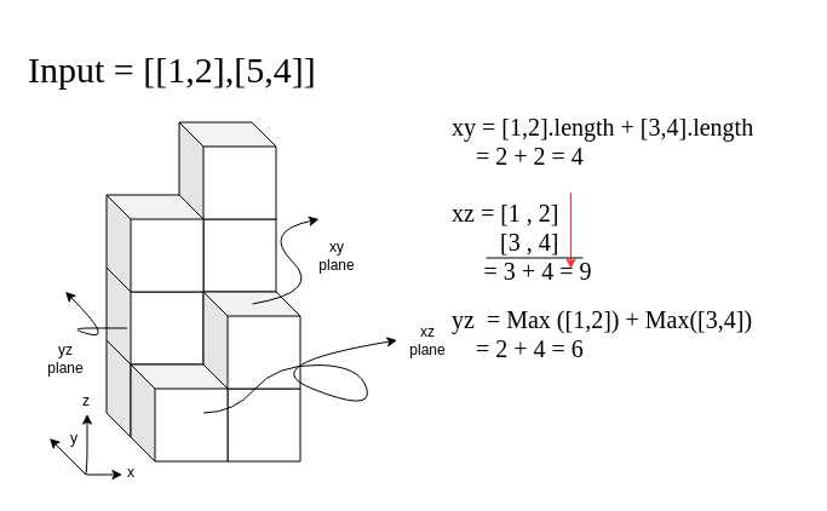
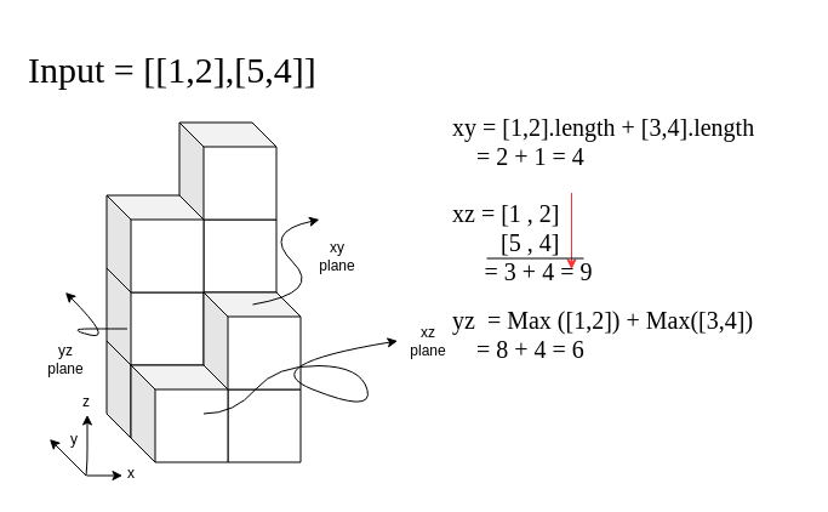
- <mxCell id="31" value="xy = [1,2].length + [3,4].length&lt;br&gt;&amp;nbsp; &amp;nbsp; = 2 + 2 = 4" style="text;html=1;strokeColor=none;fillColor=none;align=left;verticalAlign=middle;whiteSpace=wrap;rounded=0;shadow=0;comic=0;fontFamily=Times New Roman;fontSize=20;" vertex="1" parent="2"><mxGeometry x="350.0" y="80" width="290" height="30" as="geometry" /></mxCell>
+ <mxCell id="31" value="xy = [1,2].length + [3,4].length&lt;br&gt;&amp;nbsp; &amp;nbsp; = 2 + 1 = 4" style="text;html=1;strokeColor=none;fillColor=none;align=left;verticalAlign=middle;whiteSpace=wrap;rounded=0;shadow=0;comic=0;fontFamily=Times New Roman;fontSize=20;" vertex="1" parent="2"><mxGeometry x="350.0" y="80" width="290" height="30" as="geometry" /></mxCell>
- <mxCell id="33" value="xz = [1 , 2]&lt;br&gt;&amp;nbsp; &amp;nbsp; &amp;nbsp; &amp;nbsp; [3 , 4]" style="text;html=1;strokeColor=none;fillColor=none;align=left;verticalAlign=middle;whiteSpace=wrap;rounded=0;shadow=0;comic=0;fontFamily=Times New Roman;fontSize=20;" vertex="1" parent="32"><mxGeometry x="-0.5" y="13" width="290" height="30" as="geometry" /></mxCell>
+ <mxCell id="33" value="xz = [1 , 2]&lt;br&gt;&amp;nbsp; &amp;nbsp; &amp;nbsp; &amp;nbsp; [5 , 4]" style="text;html=1;strokeColor=none;fillColor=none;align=left;verticalAlign=middle;whiteSpace=wrap;rounded=0;shadow=0;comic=0;fontFamily=Times New Roman;fontSize=20;" vertex="1" parent="32"><mxGeometry x="-0.5" y="13" width="290" height="30" as="geometry" /></mxCell>
- <mxCell id="37" value="yz&amp;nbsp; = Max ([1,2]) + Max([3,4])&lt;br&gt;&amp;nbsp; &amp;nbsp; = 2 + 4 = 6" style="text;html=1;strokeColor=none;fillColor=none;align=left;verticalAlign=middle;whiteSpace=wrap;rounded=0;shadow=0;comic=0;fontFamily=Times New Roman;fontSize=20;" vertex="1" parent="2"><mxGeometry x="350" y="238" width="290" height="32" as="geometry" /></mxCell>
+ <mxCell id="37" value="yz&amp;nbsp; = Max ([1,2]) + Max([3,4])&lt;br&gt;&amp;nbsp; &amp;nbsp; = 8 + 4 = 6" style="text;html=1;strokeColor=none;fillColor=none;align=left;verticalAlign=middle;whiteSpace=wrap;rounded=0;shadow=0;comic=0;fontFamily=Times New Roman;fontSize=20;" vertex="1" parent="2"><mxGeometry x="350" y="238" width="290" height="32" as="geometry" /></mxCell>
